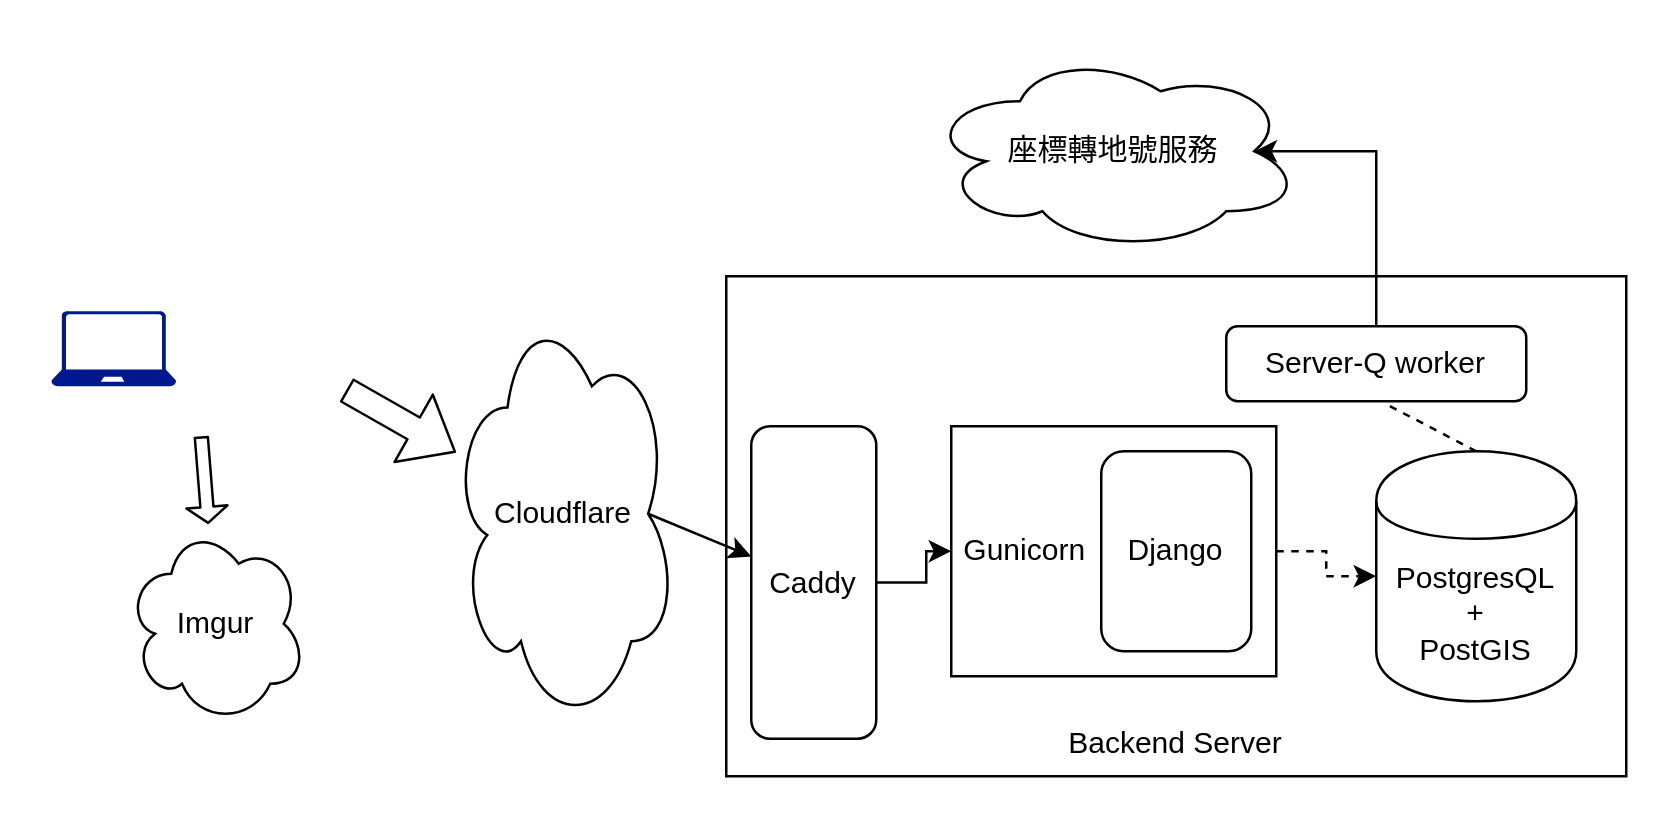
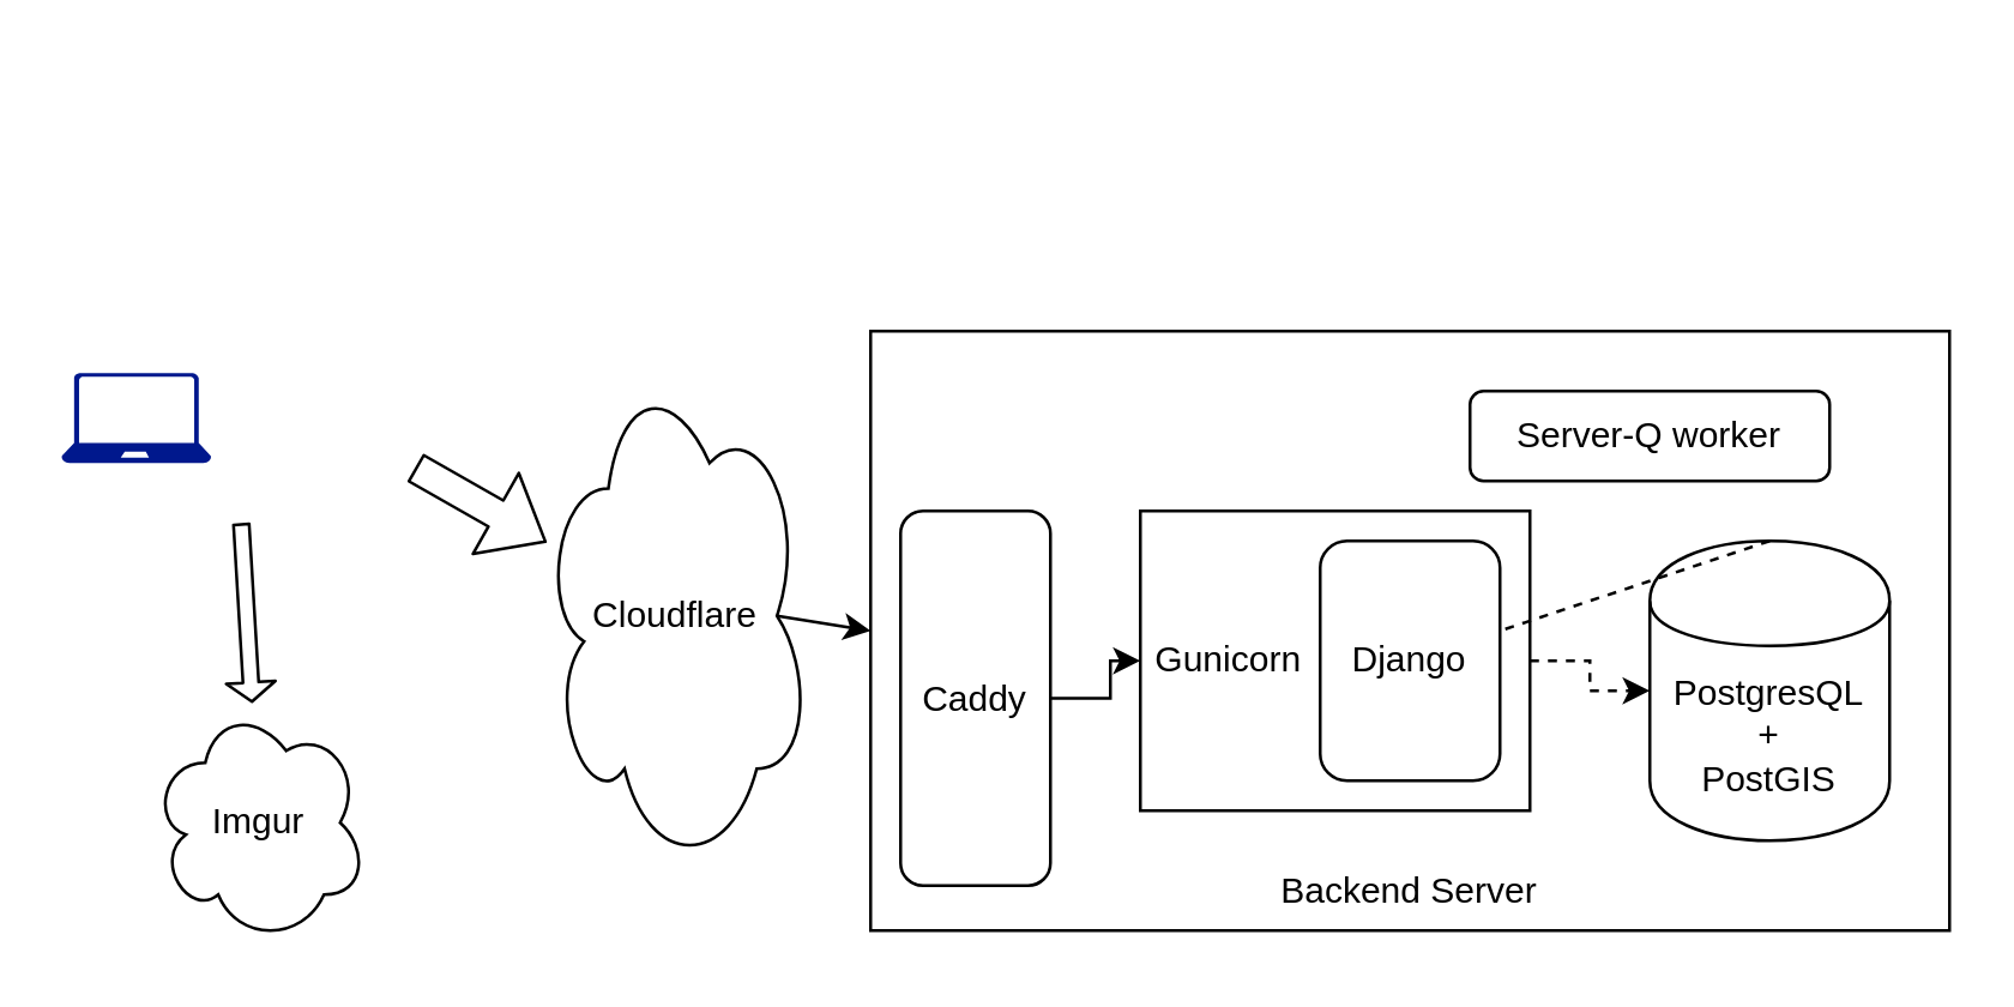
- <mxCell id="5" value="座標轉地號服務" style="ellipse;shape=cloud;whiteSpace=wrap;html=1;" vertex="1" parent="1"><mxGeometry x="370" y="20" width="150" height="80" as="geometry" /></mxCell>
- <mxCell id="13" style="edgeStyle=orthogonalEdgeStyle;rounded=0;orthogonalLoop=1;jettySize=auto;html=1;entryX=0.875;entryY=0.5;entryDx=0;entryDy=0;entryPerimeter=0;" edge="1" parent="1" source="14" target="5"><mxGeometry relative="1" as="geometry"><Array as="points"><mxPoint x="550" y="60" /></Array></mxGeometry></mxCell>
- <mxCell id="15" value="" style="endArrow=none;dashed=1;html=1;entryX=0.526;entryY=1.024;entryDx=0;entryDy=0;entryPerimeter=0;exitX=0.5;exitY=0;exitDx=0;exitDy=0;" edge="1" parent="1" source="7" target="14"><mxGeometry width="50" height="50" relative="1" as="geometry"><mxPoint x="390" y="180" as="sourcePoint" /><mxPoint x="440" y="130" as="targetPoint" /></mxGeometry></mxCell>
+ <mxCell id="15" value="" style="endArrow=none;dashed=1;html=1;exitX=0.5;exitY=0;exitDx=0;exitDy=0;" edge="1" parent="1" source="7" target="10"><mxGeometry width="50" height="50" relative="1" as="geometry"><mxPoint x="390" y="180" as="sourcePoint" /><mxPoint x="440" y="130" as="targetPoint" /></mxGeometry></mxCell>
- <mxCell id="19" value="" style="endArrow=classic;html=1;exitX=0.875;exitY=0.5;exitDx=0;exitDy=0;exitPerimeter=0;" edge="1" parent="1" source="18" target="12"><mxGeometry width="50" height="50" relative="1" as="geometry"><mxPoint x="310" y="280" as="sourcePoint" /><mxPoint x="360" y="230" as="targetPoint" /></mxGeometry></mxCell>
+ <mxCell id="19" value="" style="endArrow=classic;html=1;entryX=0;entryY=0.5;entryDx=0;entryDy=0;exitX=0.875;exitY=0.5;exitDx=0;exitDy=0;exitPerimeter=0;" edge="1" parent="1" source="18" target="6"><mxGeometry width="50" height="50" relative="1" as="geometry"><mxPoint x="310" y="280" as="sourcePoint" /><mxPoint x="360" y="230" as="targetPoint" /></mxGeometry></mxCell>
- <mxCell id="2" value="Imgur" style="ellipse;shape=cloud;whiteSpace=wrap;html=1;" vertex="1" parent="1"><mxGeometry x="50" y="209" width="72" height="80" as="geometry" /></mxCell>
+ <mxCell id="2" value="Imgur" style="ellipse;shape=cloud;whiteSpace=wrap;html=1;" vertex="1" parent="1"><mxGeometry x="50" y="234" width="72" height="80" as="geometry" /></mxCell>
